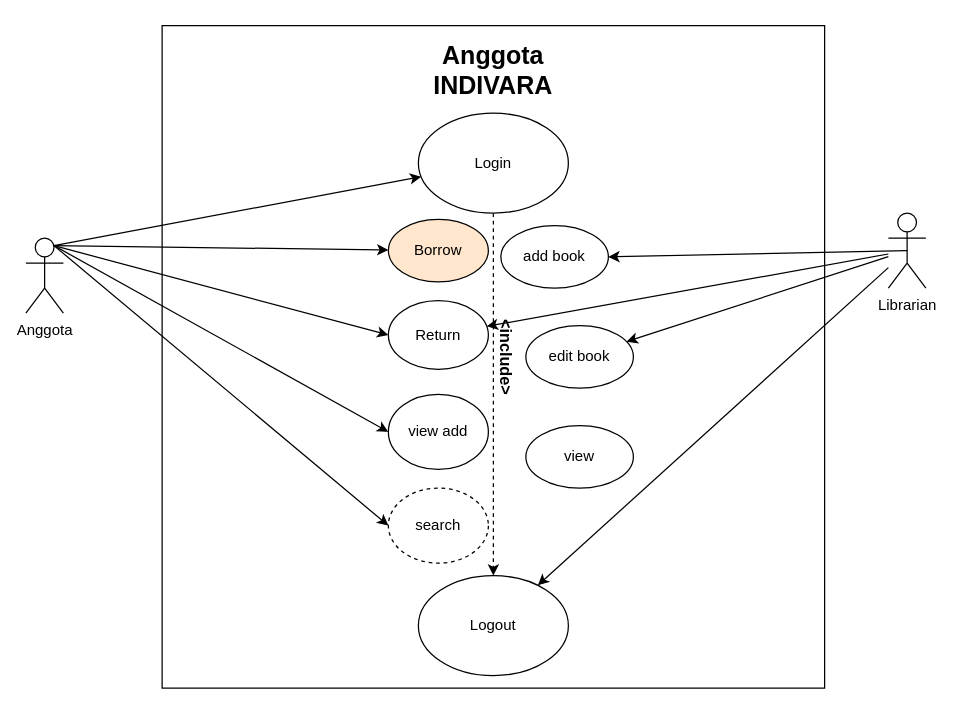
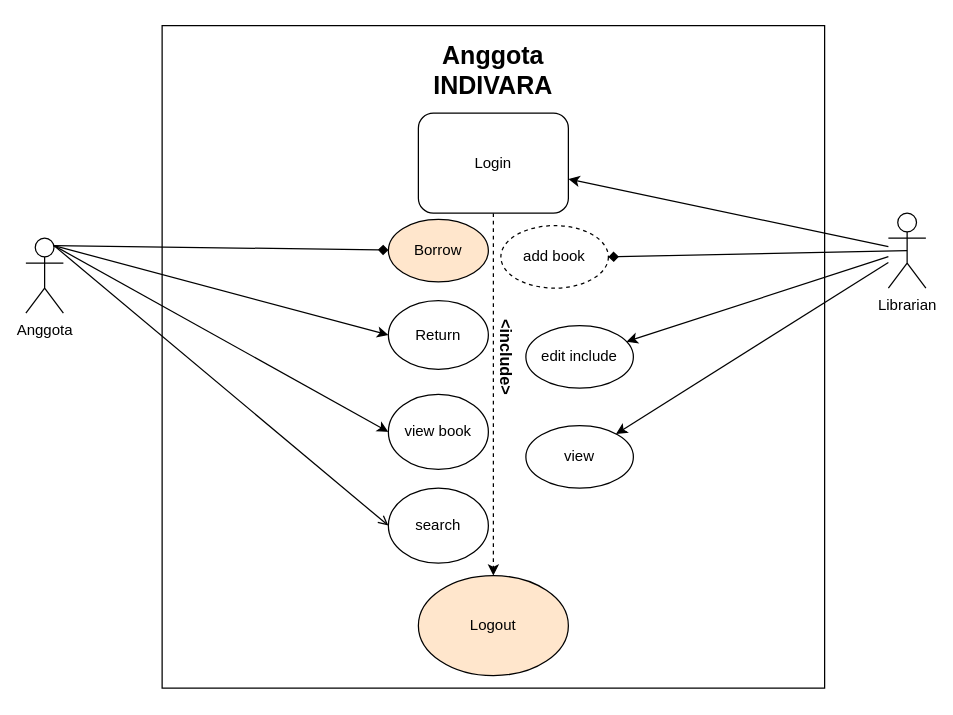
- <mxCell id="4" value="Login" style="ellipse;whiteSpace=wrap;html=1;" vertex="1" parent="1"><mxGeometry x="334" y="90" width="120" height="80" as="geometry" /></mxCell>
+ <mxCell id="4" value="Login" style="whiteSpace=wrap;html=1;rounded=1;" vertex="1" parent="1"><mxGeometry x="334" y="90" width="120" height="80" as="geometry" /></mxCell>
- <mxCell id="9" value="" style="endArrow=classic;html=1;rounded=0;exitX=0.75;exitY=0.1;exitDx=0;exitDy=0;exitPerimeter=0;" edge="1" parent="1" source="5" target="4"><mxGeometry width="50" height="50" relative="1" as="geometry"><mxPoint x="40" y="170" as="sourcePoint" /><mxPoint x="90" y="120" as="targetPoint" /></mxGeometry></mxCell>
- <mxCell id="18" value="" style="endArrow=classic;html=1;rounded=0;exitX=0.75;exitY=0.1;exitDx=0;exitDy=0;exitPerimeter=0;" edge="1" parent="1" source="5" target="12"><mxGeometry width="50" height="50" relative="1" as="geometry"><mxPoint x="53" y="206" as="sourcePoint" /><mxPoint x="346" y="151" as="targetPoint" /></mxGeometry></mxCell>
+ <mxCell id="18" value="" style="endArrow=diamond;html=1;rounded=0;exitX=0.75;exitY=0.1;exitDx=0;exitDy=0;exitPerimeter=0;" edge="1" parent="1" source="5" target="12"><mxGeometry width="50" height="50" relative="1" as="geometry"><mxPoint x="53" y="206" as="sourcePoint" /><mxPoint x="346" y="151" as="targetPoint" /></mxGeometry></mxCell>
- <mxCell id="14" value="add book" style="ellipse;whiteSpace=wrap;html=1;" vertex="1" parent="1"><mxGeometry x="400" y="180" width="86" height="50" as="geometry" /></mxCell>
+ <mxCell id="14" value="add book" style="ellipse;whiteSpace=wrap;html=1;dashed=1;" vertex="1" parent="1"><mxGeometry x="400" y="180" width="86" height="50" as="geometry" /></mxCell>
- <mxCell id="21" value="" style="endArrow=classic;html=1;rounded=0;exitX=0.5;exitY=0.5;exitDx=0;exitDy=0;exitPerimeter=0;entryX=1;entryY=0.5;entryDx=0;entryDy=0;" edge="1" parent="1" source="6" target="14"><mxGeometry width="50" height="50" relative="1" as="geometry"><mxPoint x="720" y="207" as="sourcePoint" /><mxPoint x="461" y="152" as="targetPoint" /></mxGeometry></mxCell>
+ <mxCell id="21" value="" style="endArrow=diamond;html=1;rounded=0;exitX=0.5;exitY=0.5;exitDx=0;exitDy=0;exitPerimeter=0;entryX=1;entryY=0.5;entryDx=0;entryDy=0;" edge="1" parent="1" source="6" target="14"><mxGeometry width="50" height="50" relative="1" as="geometry"><mxPoint x="720" y="207" as="sourcePoint" /><mxPoint x="461" y="152" as="targetPoint" /></mxGeometry></mxCell>
- <mxCell id="8" value="" style="endArrow=classic;html=1;rounded=0;" edge="1" parent="1" source="6" target="13"><mxGeometry width="50" height="50" relative="1" as="geometry"><mxPoint x="700" y="150" as="sourcePoint" /><mxPoint x="750" y="100" as="targetPoint" /></mxGeometry></mxCell>
+ <mxCell id="8" value="" style="endArrow=classic;html=1;rounded=0;" edge="1" parent="1" source="6" target="4"><mxGeometry width="50" height="50" relative="1" as="geometry"><mxPoint x="700" y="150" as="sourcePoint" /><mxPoint x="750" y="100" as="targetPoint" /></mxGeometry></mxCell>
- <mxCell id="15" value="edit book" style="ellipse;whiteSpace=wrap;html=1;" vertex="1" parent="1"><mxGeometry x="420" y="260" width="86" height="50" as="geometry" /></mxCell>
+ <mxCell id="15" value="edit include" style="ellipse;whiteSpace=wrap;html=1;" vertex="1" parent="1"><mxGeometry x="420" y="260" width="86" height="50" as="geometry" /></mxCell>
- <mxCell id="23" value="" style="endArrow=classic;html=1;rounded=0;" edge="1" parent="1" source="6" target="10"><mxGeometry width="50" height="50" relative="1" as="geometry"><mxPoint x="740" y="227" as="sourcePoint" /><mxPoint x="481" y="172" as="targetPoint" /></mxGeometry></mxCell>
+ <mxCell id="23" value="" style="endArrow=classic;html=1;rounded=0;" edge="1" parent="1" source="6" target="16"><mxGeometry width="50" height="50" relative="1" as="geometry"><mxPoint x="740" y="227" as="sourcePoint" /><mxPoint x="481" y="172" as="targetPoint" /></mxGeometry></mxCell>
- <mxCell id="17" value="view add" style="ellipse;whiteSpace=wrap;html=1;" vertex="1" parent="1"><mxGeometry x="310" y="315" width="80" height="60" as="geometry" /></mxCell>
+ <mxCell id="17" value="view book" style="ellipse;whiteSpace=wrap;html=1;" vertex="1" parent="1"><mxGeometry x="310" y="315" width="80" height="60" as="geometry" /></mxCell>
- <mxCell id="25" value="" style="endArrow=classic;html=1;rounded=0;exitX=0.75;exitY=0.1;exitDx=0;exitDy=0;exitPerimeter=0;entryX=0;entryY=0.5;entryDx=0;entryDy=0;" edge="1" parent="1" source="5" target="24"><mxGeometry width="50" height="50" relative="1" as="geometry"><mxPoint x="53" y="206" as="sourcePoint" /><mxPoint x="320" y="355" as="targetPoint" /></mxGeometry></mxCell>
+ <mxCell id="25" value="" style="endArrow=open;html=1;rounded=0;exitX=0.75;exitY=0.1;exitDx=0;exitDy=0;exitPerimeter=0;entryX=0;entryY=0.5;entryDx=0;entryDy=0;" edge="1" parent="1" source="5" target="24"><mxGeometry width="50" height="50" relative="1" as="geometry"><mxPoint x="53" y="206" as="sourcePoint" /><mxPoint x="320" y="355" as="targetPoint" /></mxGeometry></mxCell>
- <mxCell id="24" value="search" style="ellipse;whiteSpace=wrap;html=1;dashed=1;" vertex="1" parent="1"><mxGeometry x="310" y="390" width="80" height="60" as="geometry" /></mxCell>
+ <mxCell id="24" value="search" style="ellipse;whiteSpace=wrap;html=1;" vertex="1" parent="1"><mxGeometry x="310" y="390" width="80" height="60" as="geometry" /></mxCell>
- <mxCell id="10" value="Logout" style="ellipse;whiteSpace=wrap;html=1;" vertex="1" parent="1"><mxGeometry x="334" y="460" width="120" height="80" as="geometry" /></mxCell>
+ <mxCell id="10" value="Logout" style="ellipse;whiteSpace=wrap;html=1;fillColor=#ffe6cc;" vertex="1" parent="1"><mxGeometry x="334" y="460" width="120" height="80" as="geometry" /></mxCell>
